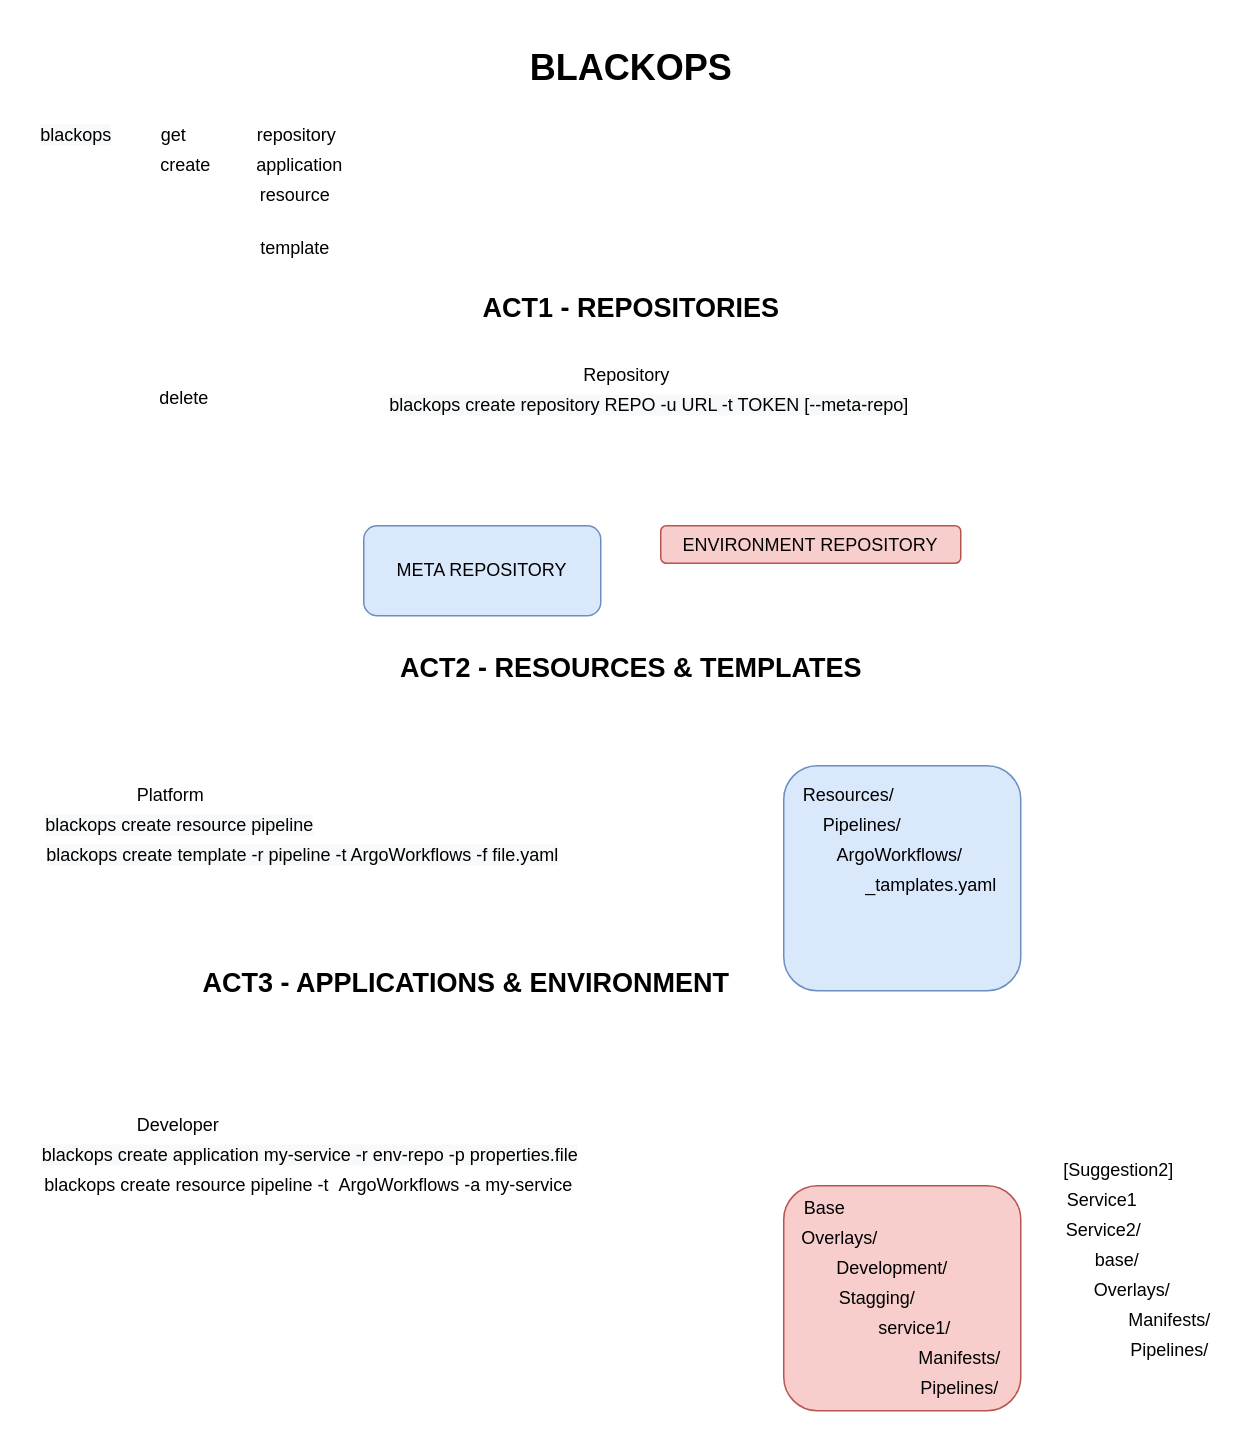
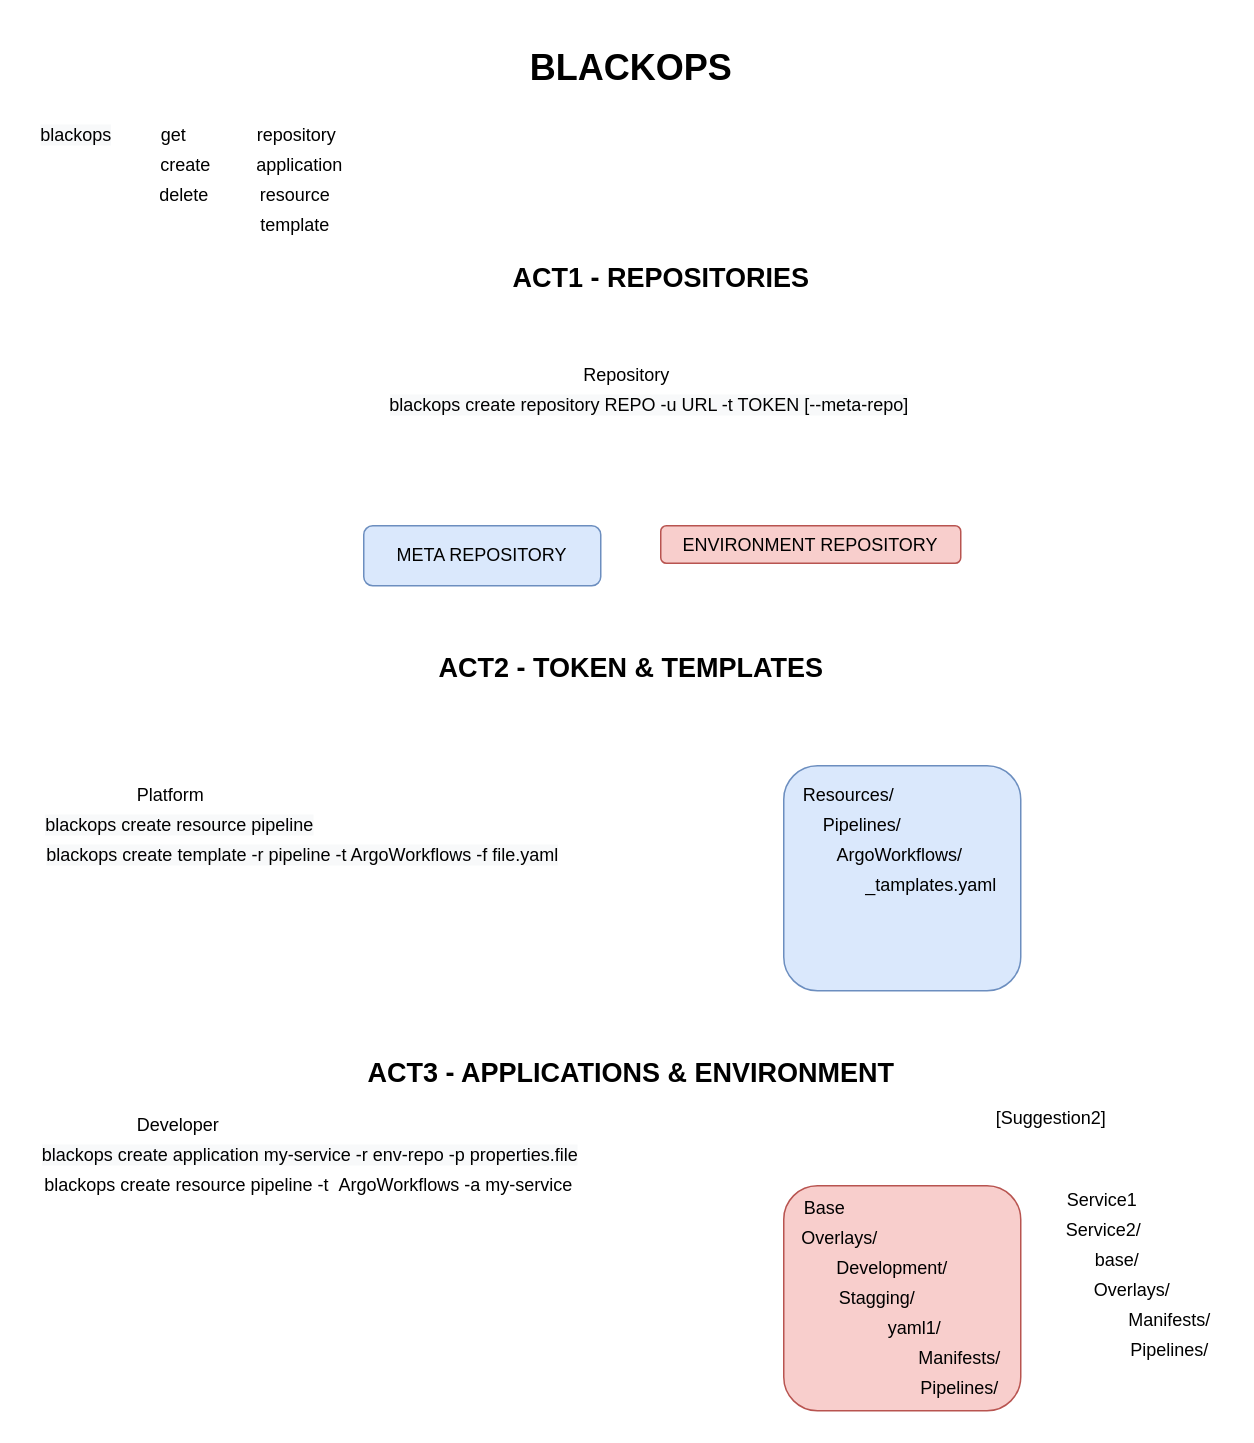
- <mxCell id="33" value="&lt;font face=&quot;helvetica&quot;&gt;template&lt;/font&gt;" style="text;html=1;resizable=0;autosize=1;align=center;verticalAlign=middle;points=[];fillColor=none;strokeColor=none;rounded=0;" vertex="1" parent="1"><mxGeometry x="166" y="155" width="60" height="20" as="geometry" /></mxCell>
+ <mxCell id="33" value="&lt;font face=&quot;helvetica&quot;&gt;template&lt;/font&gt;" style="text;html=1;resizable=0;autosize=1;align=center;verticalAlign=middle;points=[];fillColor=none;strokeColor=none;rounded=0;" vertex="1" parent="1"><mxGeometry x="166" y="140" width="60" height="20" as="geometry" /></mxCell>
- <mxCell id="36" value="&lt;h2&gt;ACT1 - REPOSITORIES&lt;/h2&gt;" style="text;html=1;resizable=0;autosize=1;align=center;verticalAlign=middle;points=[];fillColor=none;strokeColor=none;rounded=0;" vertex="1" parent="1"><mxGeometry x="315" y="180" width="210" height="50" as="geometry" /></mxCell>
+ <mxCell id="36" value="&lt;h2&gt;ACT1 - REPOSITORIES&lt;/h2&gt;" style="text;html=1;resizable=0;autosize=1;align=center;verticalAlign=middle;points=[];fillColor=none;strokeColor=none;rounded=0;" vertex="1" parent="1"><mxGeometry x="335" y="160" width="210" height="50" as="geometry" /></mxCell>
- <mxCell id="31" value="&lt;font face=&quot;helvetica&quot;&gt;delete&lt;/font&gt;" style="text;html=1;resizable=0;autosize=1;align=center;verticalAlign=middle;points=[];fillColor=none;strokeColor=none;rounded=0;" vertex="1" parent="1"><mxGeometry x="97" y="255" width="50" height="20" as="geometry" /></mxCell>
+ <mxCell id="31" value="&lt;font face=&quot;helvetica&quot;&gt;delete&lt;/font&gt;" style="text;html=1;resizable=0;autosize=1;align=center;verticalAlign=middle;points=[];fillColor=none;strokeColor=none;rounded=0;" vertex="1" parent="1"><mxGeometry x="97" y="120" width="50" height="20" as="geometry" /></mxCell>
- <mxCell id="37" value="META REPOSITORY" style="rounded=1;whiteSpace=wrap;html=1;fillColor=#dae8fc;strokeColor=#6c8ebf;" vertex="1" parent="1"><mxGeometry x="242" y="350" width="158" height="60" as="geometry" /></mxCell>
+ <mxCell id="37" value="META REPOSITORY" style="rounded=1;whiteSpace=wrap;html=1;fillColor=#dae8fc;strokeColor=#6c8ebf;" vertex="1" parent="1"><mxGeometry x="242" y="350" width="158" height="40" as="geometry" /></mxCell>
- <mxCell id="41" value="&lt;h2&gt;ACT2 - RESOURCES &amp;amp; TEMPLATES&lt;/h2&gt;" style="text;html=1;resizable=0;autosize=1;align=center;verticalAlign=middle;points=[];fillColor=none;strokeColor=none;rounded=0;" vertex="1" parent="1"><mxGeometry x="260" y="420" width="320" height="50" as="geometry" /></mxCell>
+ <mxCell id="41" value="&lt;h2&gt;ACT2 - TOKEN &amp;amp; TEMPLATES&lt;/h2&gt;" style="text;html=1;resizable=0;autosize=1;align=center;verticalAlign=middle;points=[];fillColor=none;strokeColor=none;rounded=0;" vertex="1" parent="1"><mxGeometry x="260" y="420" width="320" height="50" as="geometry" /></mxCell>
- <mxCell id="44" value="&lt;h2&gt;ACT3 - APPLICATIONS &amp;amp; ENVIRONMENT&lt;/h2&gt;" style="text;html=1;resizable=0;autosize=1;align=center;verticalAlign=middle;points=[];fillColor=none;strokeColor=none;rounded=0;" vertex="1" parent="1"><mxGeometry x="125" y="630" width="370" height="50" as="geometry" /></mxCell>
+ <mxCell id="44" value="&lt;h2&gt;ACT3 - APPLICATIONS &amp;amp; ENVIRONMENT&lt;/h2&gt;" style="text;html=1;resizable=0;autosize=1;align=center;verticalAlign=middle;points=[];fillColor=none;strokeColor=none;rounded=0;" vertex="1" parent="1"><mxGeometry x="235" y="690" width="370" height="50" as="geometry" /></mxCell>
- <mxCell id="26" value="[Suggestion2]" style="text;html=1;resizable=0;autosize=1;align=center;verticalAlign=middle;points=[];fillColor=none;strokeColor=none;rounded=0;" vertex="1" parent="1"><mxGeometry x="700" y="770" width="90" height="20" as="geometry" /></mxCell>
+ <mxCell id="26" value="[Suggestion2]" style="text;html=1;resizable=0;autosize=1;align=center;verticalAlign=middle;points=[];fillColor=none;strokeColor=none;rounded=0;" vertex="1" parent="1"><mxGeometry x="655" y="735" width="90" height="20" as="geometry" /></mxCell>
- <mxCell id="8" value="service1/" style="text;html=1;resizable=0;autosize=1;align=center;verticalAlign=middle;points=[];fillColor=none;strokeColor=none;rounded=0;" vertex="1" parent="1"><mxGeometry x="579" y="875" width="60" height="20" as="geometry" /></mxCell>
+ <mxCell id="8" value="yaml1/" style="text;html=1;resizable=0;autosize=1;align=center;verticalAlign=middle;points=[];fillColor=none;strokeColor=none;rounded=0;" vertex="1" parent="1"><mxGeometry x="579" y="875" width="60" height="20" as="geometry" /></mxCell>
